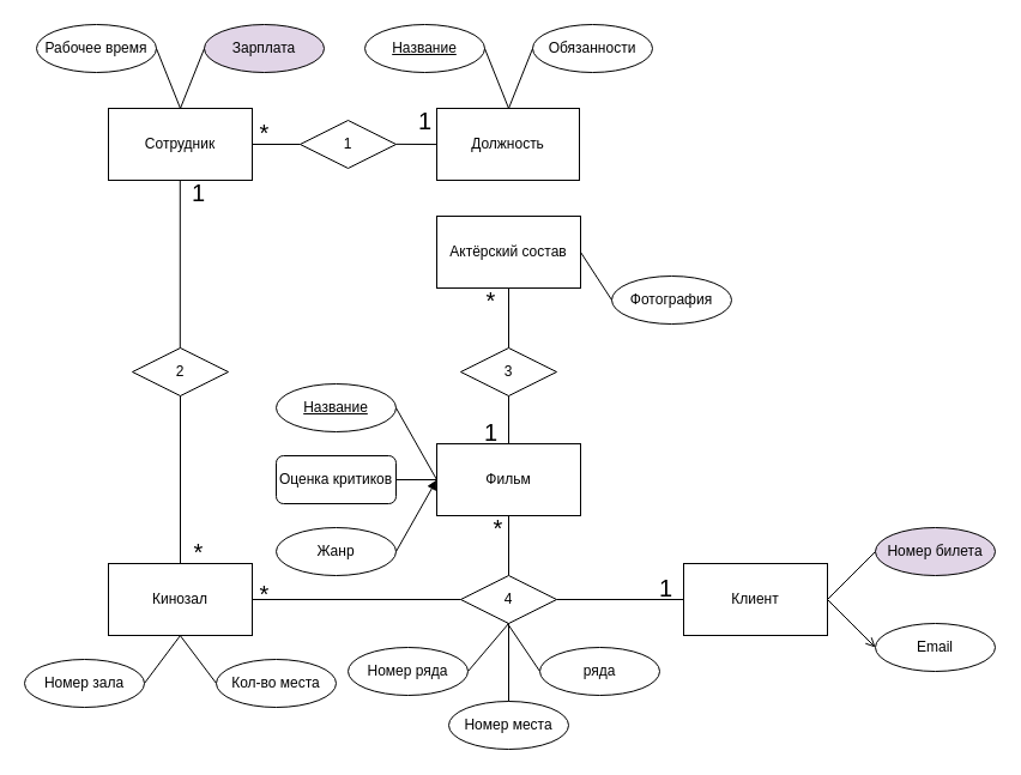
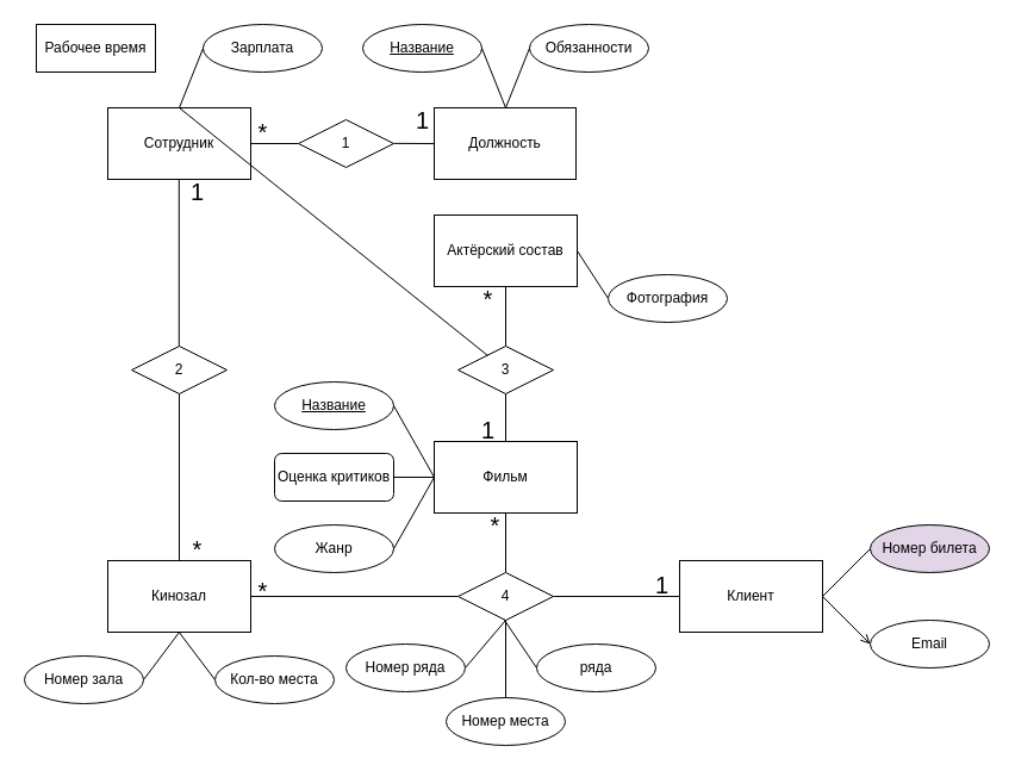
- <mxCell id="39" value="Рабочее время" style="ellipse;whiteSpace=wrap;html=1;" parent="1" vertex="1"><mxGeometry x="30" y="20" width="100" height="40" as="geometry" /></mxCell>
+ <mxCell id="39" value="Рабочее время" style="whiteSpace=wrap;html=1;rounded=0;" parent="1" vertex="1"><mxGeometry x="30" y="20" width="100" height="40" as="geometry" /></mxCell>
- <mxCell id="40" value="Зарплата" style="ellipse;whiteSpace=wrap;html=1;fillColor=#e1d5e7;" parent="1" vertex="1"><mxGeometry x="170" y="20" width="100" height="40" as="geometry" /></mxCell>
+ <mxCell id="40" value="Зарплата" style="ellipse;whiteSpace=wrap;html=1;" parent="1" vertex="1"><mxGeometry x="170" y="20" width="100" height="40" as="geometry" /></mxCell>
- <mxCell id="42" value="" style="endArrow=none;html=1;rounded=0;exitX=0.5;exitY=0;exitDx=0;exitDy=0;entryX=1;entryY=0.5;entryDx=0;entryDy=0;" parent="1" source="37" target="39" edge="1"><mxGeometry width="50" height="50" relative="1" as="geometry"><mxPoint x="110" y="90" as="sourcePoint" /><mxPoint x="130" y="20" as="targetPoint" /></mxGeometry></mxCell>
+ <mxCell id="42" value="" style="endArrow=none;html=1;rounded=0;exitX=0.5;exitY=0;exitDx=0;exitDy=0;" parent="1" source="37" target="13" edge="1"><mxGeometry width="50" height="50" relative="1" as="geometry"><mxPoint x="110" y="90" as="sourcePoint" /><mxPoint x="130" y="20" as="targetPoint" /></mxGeometry></mxCell>
- <mxCell id="12" value="" style="endArrow=block;html=1;rounded=0;entryX=0;entryY=0.5;entryDx=0;entryDy=0;exitX=1;exitY=0.5;exitDx=0;exitDy=0;" parent="1" source="9" target="2" edge="1"><mxGeometry width="50" height="50" relative="1" as="geometry"><mxPoint x="310" y="460" as="sourcePoint" /><mxPoint x="360" y="410" as="targetPoint" /></mxGeometry></mxCell>
+ <mxCell id="12" value="" style="endArrow=none;html=1;rounded=0;entryX=0;entryY=0.5;entryDx=0;entryDy=0;exitX=1;exitY=0.5;exitDx=0;exitDy=0;" parent="1" source="9" target="2" edge="1"><mxGeometry width="50" height="50" relative="1" as="geometry"><mxPoint x="310" y="460" as="sourcePoint" /><mxPoint x="360" y="410" as="targetPoint" /></mxGeometry></mxCell>
